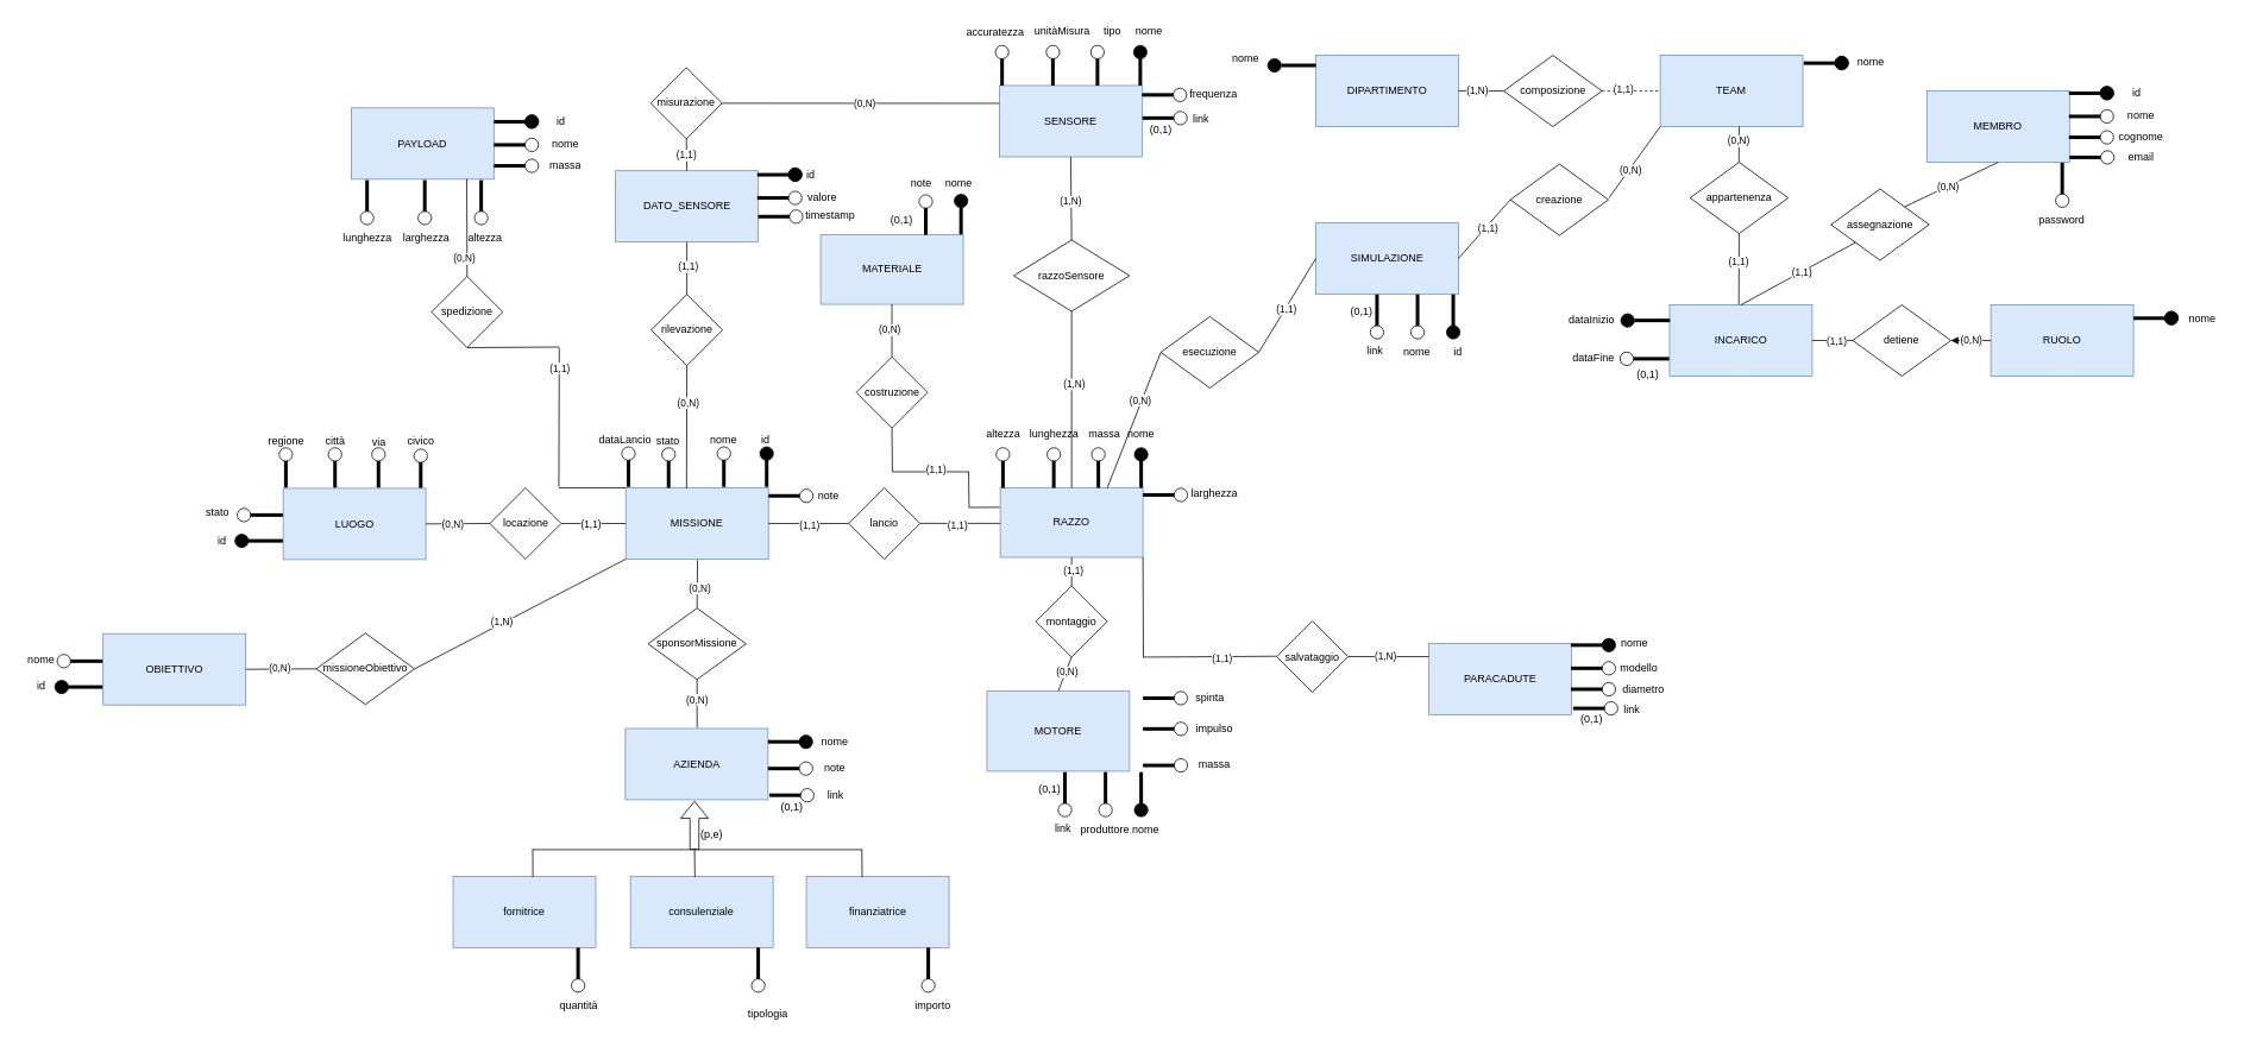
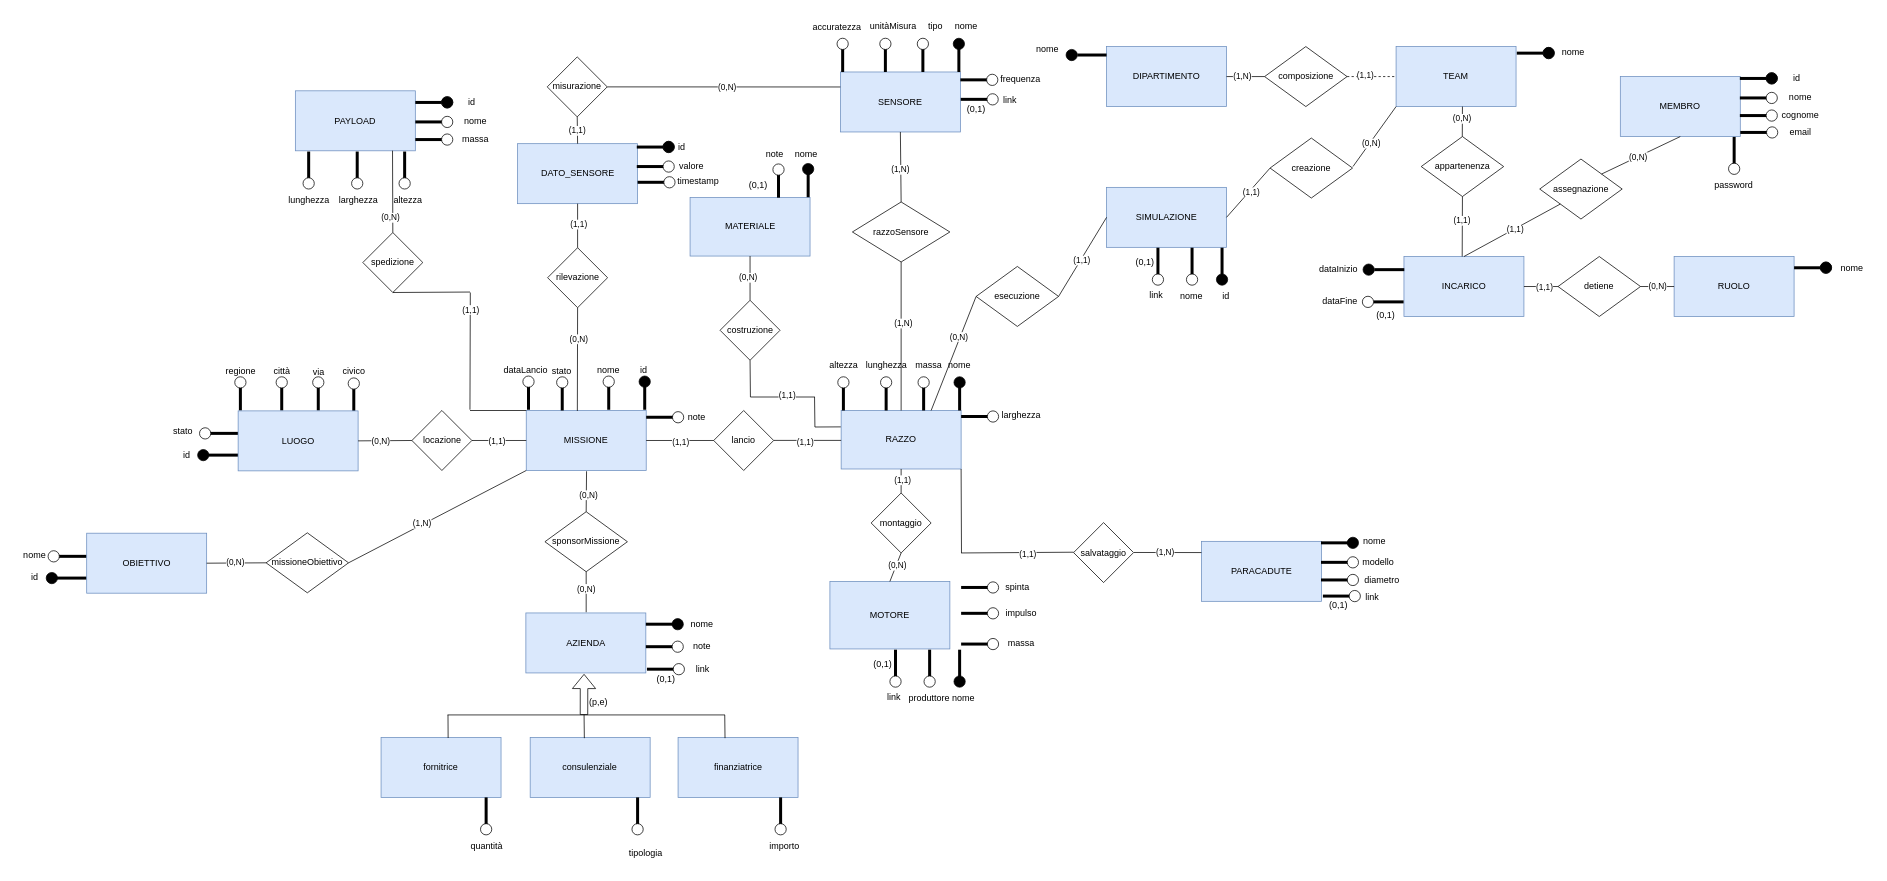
- <mxCell id="205" value="" style="endArrow=block;html=1;rounded=0;entryX=1;entryY=0.5;entryDx=0;entryDy=0;exitX=0;exitY=0.5;exitDx=0;exitDy=0;" parent="1" source="181" target="184" edge="1"><mxGeometry width="50" height="50" relative="1" as="geometry"><mxPoint x="2253.62" y="361.63" as="sourcePoint" /><mxPoint x="2303.62" y="311.63" as="targetPoint" /></mxGeometry></mxCell>
+ <mxCell id="205" value="" style="endArrow=none;html=1;rounded=0;entryX=1;entryY=0.5;entryDx=0;entryDy=0;exitX=0;exitY=0.5;exitDx=0;exitDy=0;" parent="1" source="181" target="184" edge="1"><mxGeometry width="50" height="50" relative="1" as="geometry"><mxPoint x="2253.62" y="361.63" as="sourcePoint" /><mxPoint x="2303.62" y="311.63" as="targetPoint" /></mxGeometry></mxCell>
